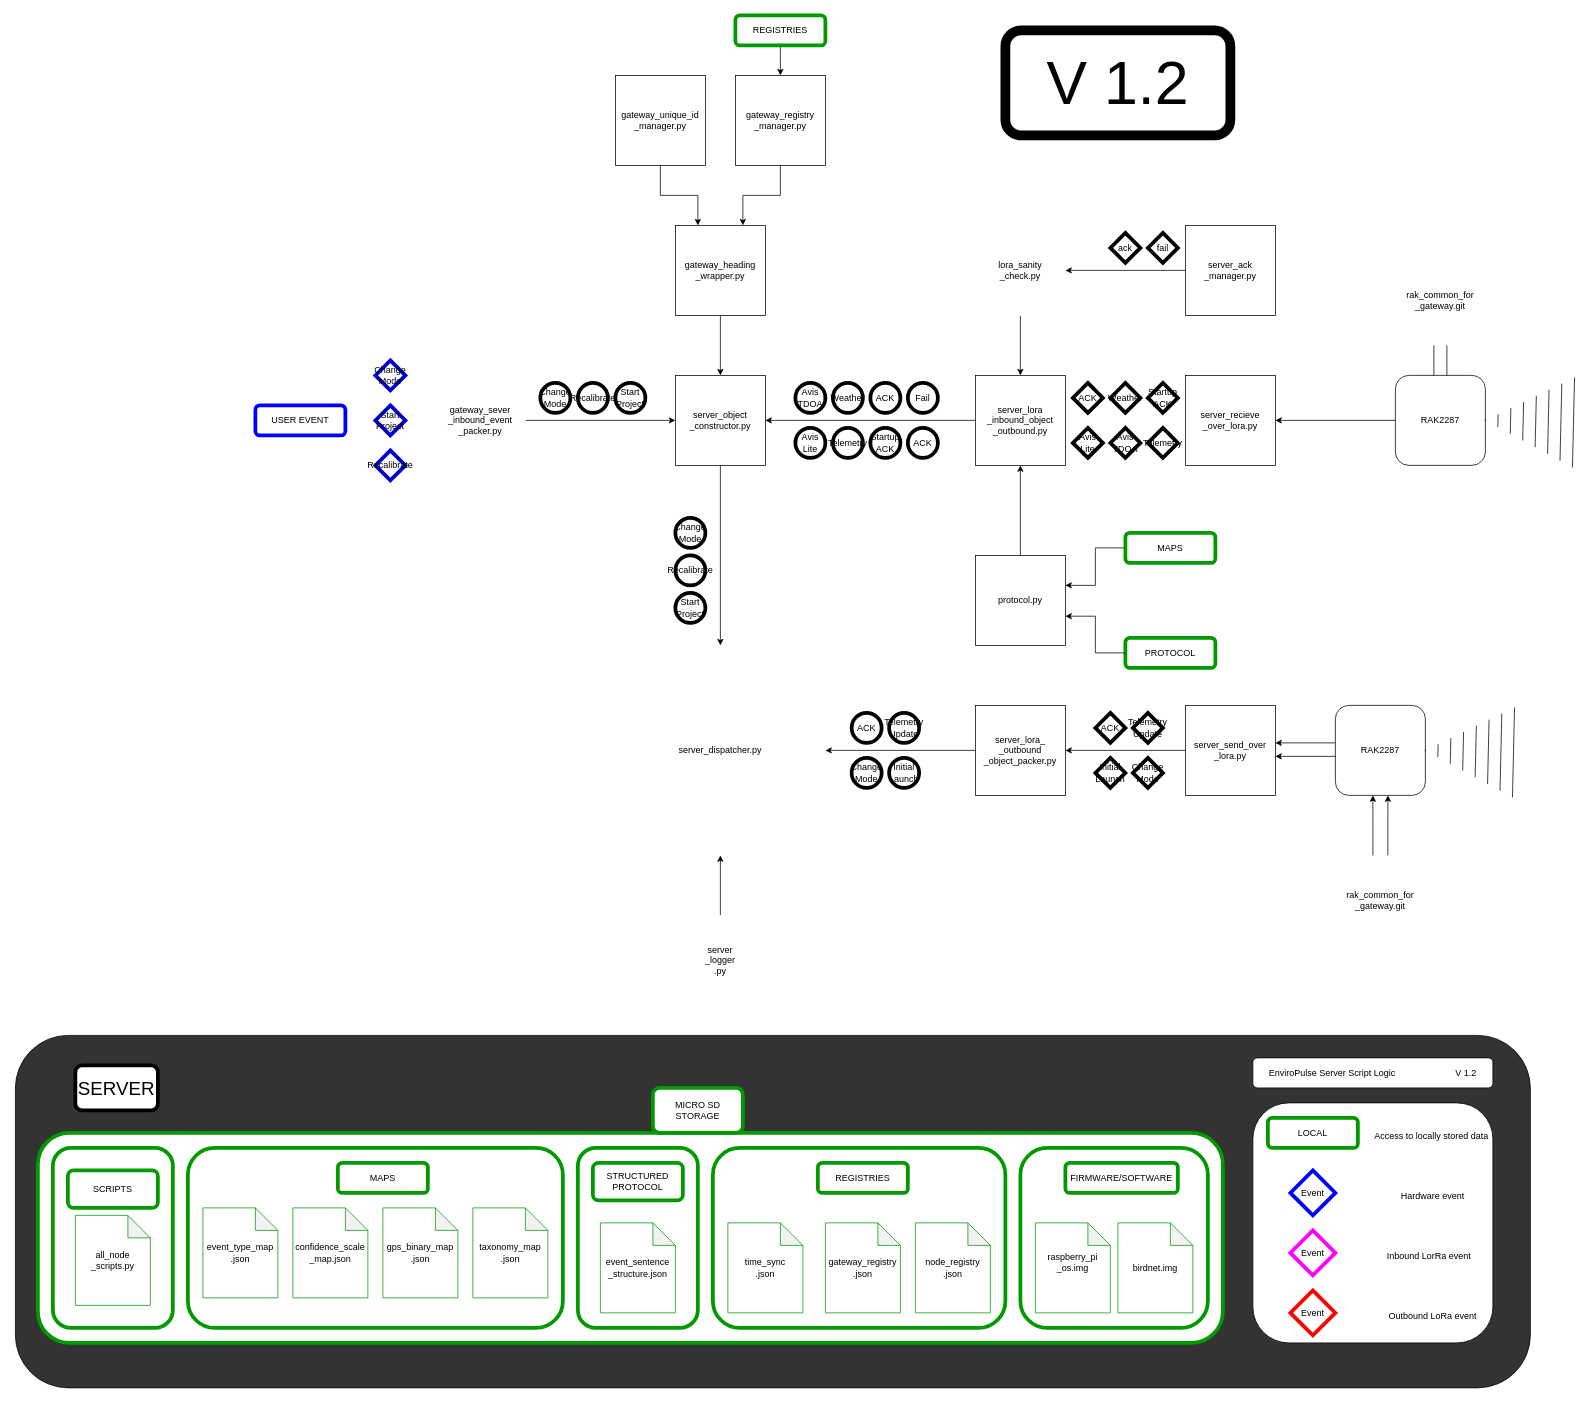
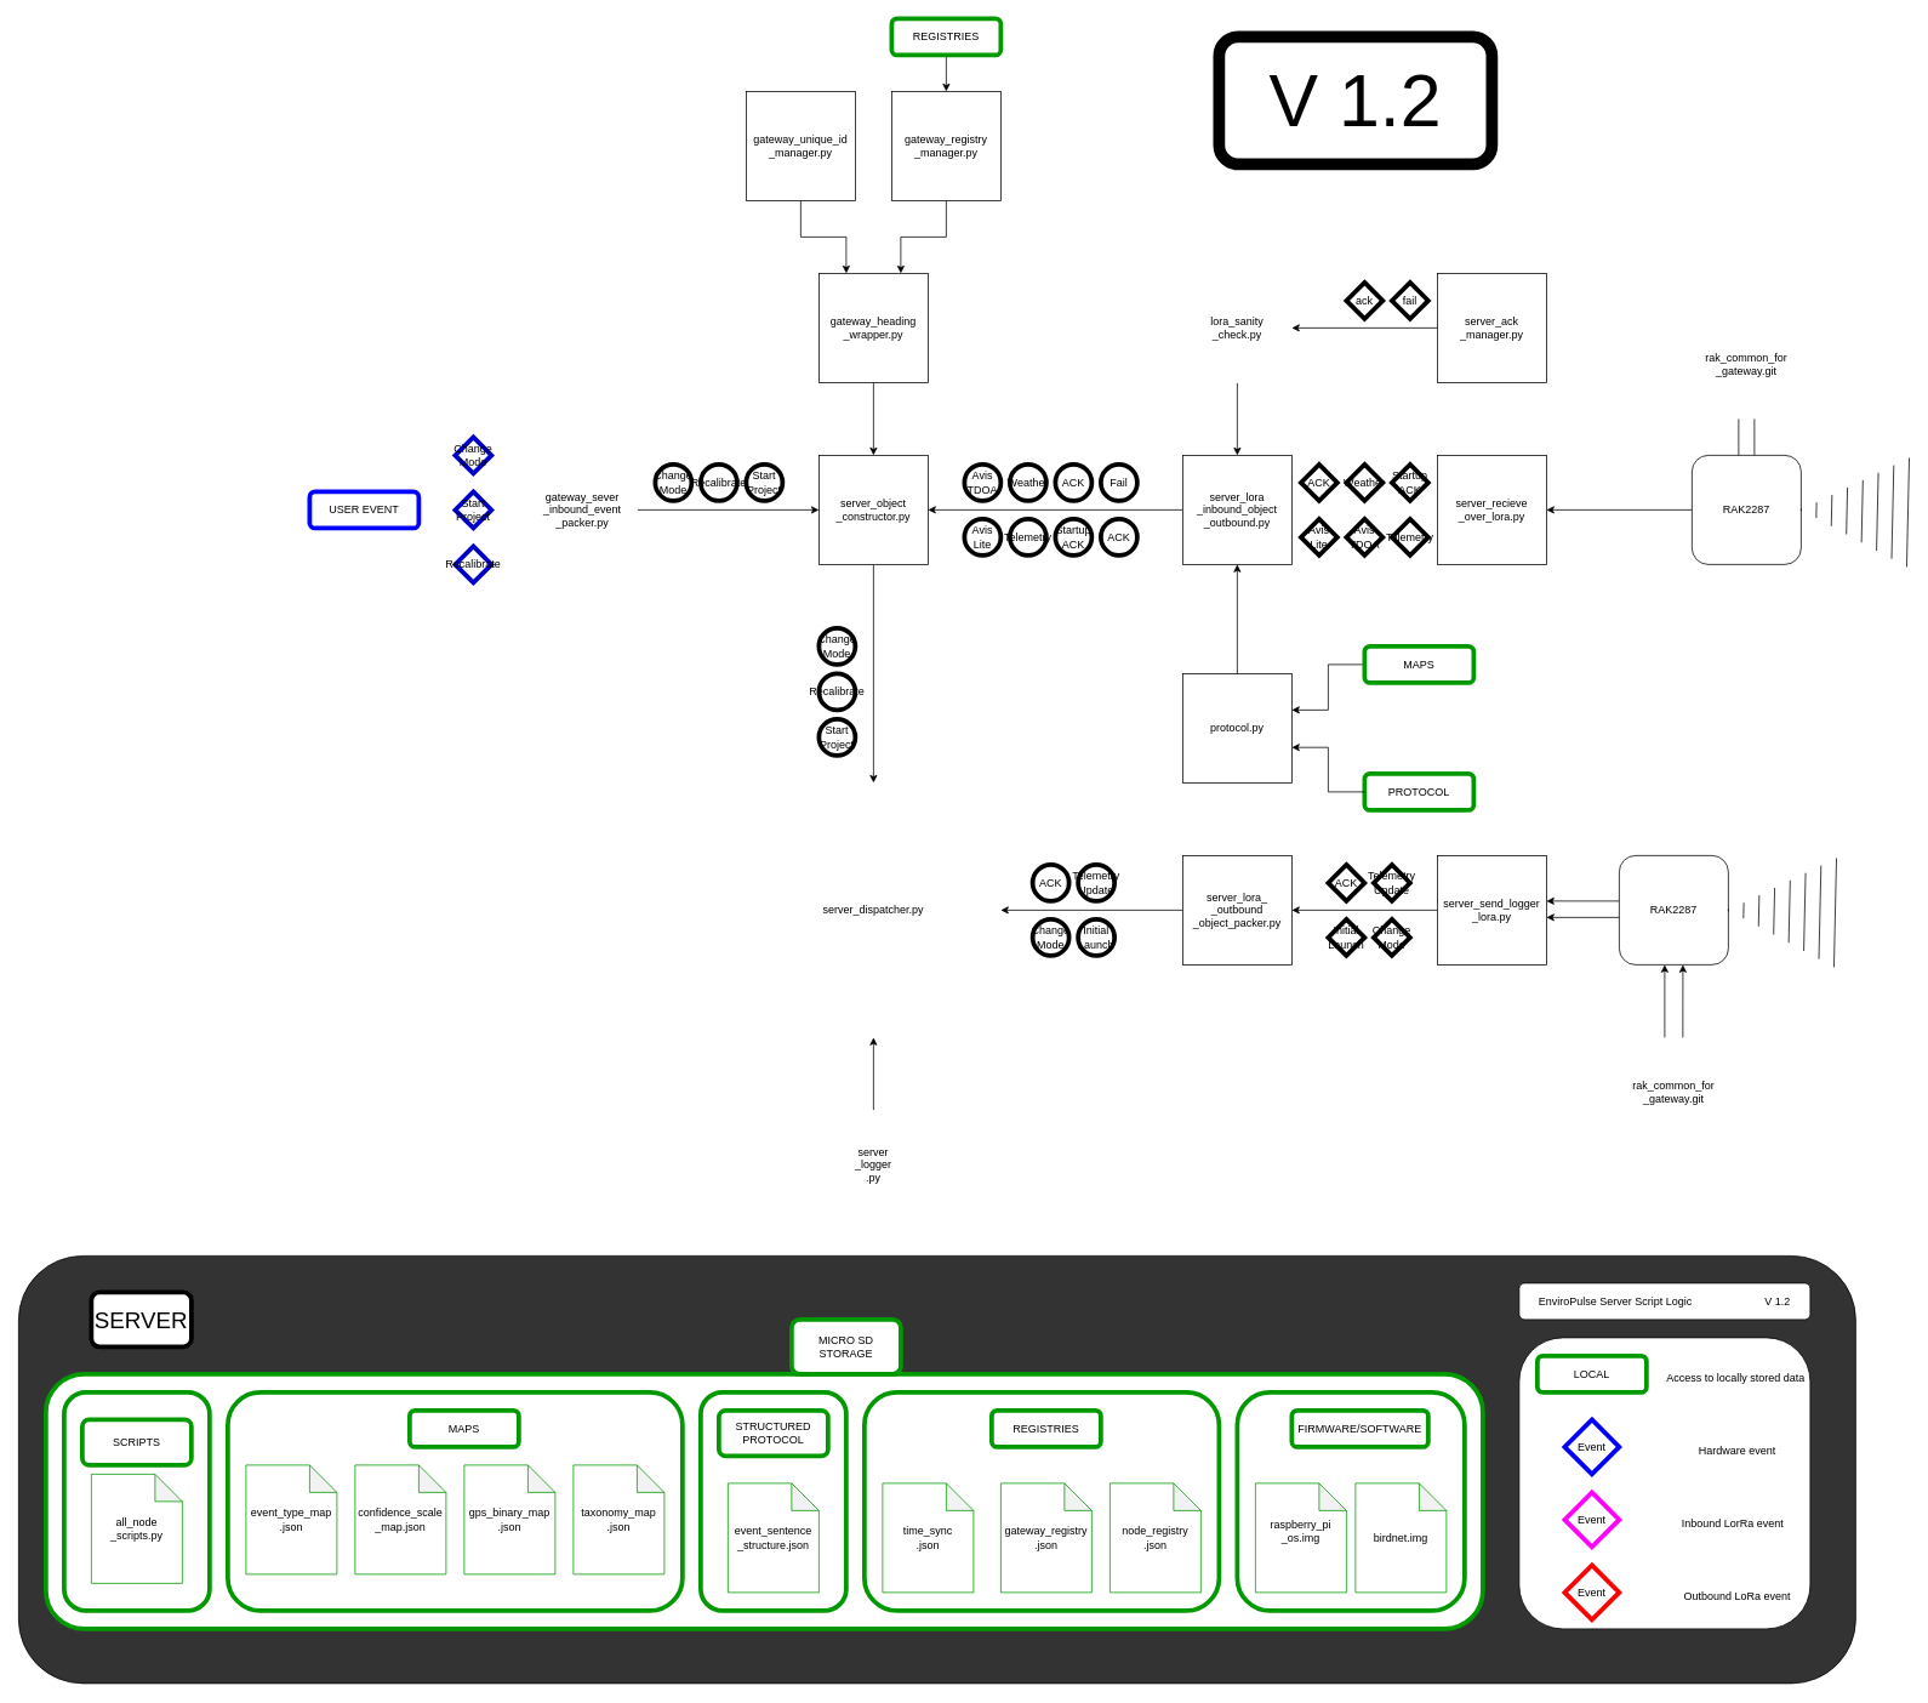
- <mxCell id="24" value="server_send_over&lt;br&gt;_lora.py" style="whiteSpace=wrap;html=1;aspect=fixed;" vertex="1" parent="1"><mxGeometry x="1580" y="940" width="120" height="120" as="geometry" /></mxCell>
+ <mxCell id="24" value="server_send_logger&lt;br&gt;_lora.py" style="whiteSpace=wrap;html=1;aspect=fixed;" vertex="1" parent="1"><mxGeometry x="1580" y="940" width="120" height="120" as="geometry" /></mxCell>
